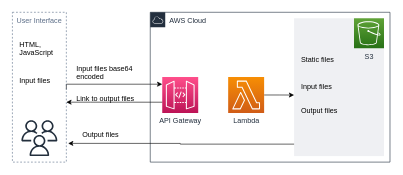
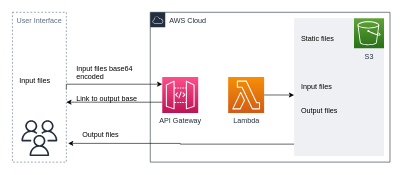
- <mxCell id="5" value="&lt;div&gt;HTML, &lt;br&gt;&lt;/div&gt;&lt;div&gt;JavaScript&lt;/div&gt;" style="text;whiteSpace=wrap;html=1;" vertex="1" parent="1"><mxGeometry x="30" y="60" width="70" height="30" as="geometry" /></mxCell>
- <mxCell id="12" value="&lt;div&gt;Static files&lt;br&gt;&lt;/div&gt;" style="text;whiteSpace=wrap;html=1;" vertex="1" parent="6"><mxGeometry x="250" y="65" width="70" height="30" as="geometry" /></mxCell>
+ <mxCell id="12" value="&lt;div&gt;Static files&lt;br&gt;&lt;/div&gt;" style="text;whiteSpace=wrap;html=1;" vertex="1" parent="6"><mxGeometry x="250" y="30" width="70" height="30" as="geometry" /></mxCell>
- <mxCell id="17" value="&lt;div&gt;Link to output files&lt;br&gt;&lt;/div&gt;" style="text;whiteSpace=wrap;html=1;" vertex="1" parent="1"><mxGeometry x="125" y="150" width="120" height="30" as="geometry" /></mxCell>
+ <mxCell id="17" value="&lt;div&gt;Link to output base&lt;br&gt;&lt;/div&gt;" style="text;whiteSpace=wrap;html=1;" vertex="1" parent="1"><mxGeometry x="125" y="150" width="120" height="30" as="geometry" /></mxCell>
